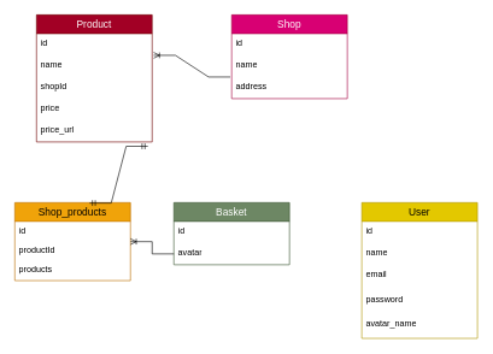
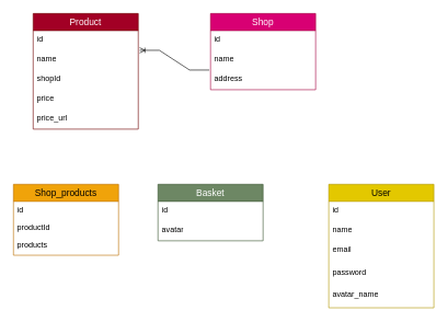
- <mxCell id="26" value="" style="edgeStyle=entityRelationEdgeStyle;fontSize=12;html=1;endArrow=ERmandOne;startArrow=ERmandOne;rounded=0;entryX=0.963;entryY=1.2;entryDx=0;entryDy=0;entryPerimeter=0;exitX=0.646;exitY=0.006;exitDx=0;exitDy=0;exitPerimeter=0;" edge="1" parent="1" source="21" target="7"><mxGeometry width="100" height="100" relative="1" as="geometry"><mxPoint x="240" y="360" as="sourcePoint" /><mxPoint x="340" y="260" as="targetPoint" /></mxGeometry></mxCell>
- <mxCell id="25" value="" style="edgeStyle=entityRelationEdgeStyle;fontSize=12;html=1;endArrow=ERoneToMany;rounded=0;exitX=0;exitY=0.5;exitDx=0;exitDy=0;" edge="1" parent="1" source="20" target="21"><mxGeometry width="100" height="100" relative="1" as="geometry"><mxPoint x="240" y="360" as="sourcePoint" /><mxPoint x="220" y="240" as="targetPoint" /></mxGeometry></mxCell>
